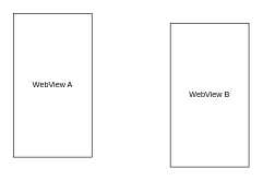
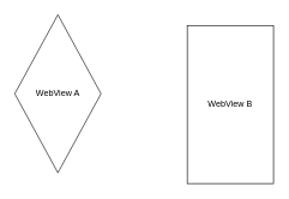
- <mxCell id="2" value="WebView A" style="rounded=0;whiteSpace=wrap;html=1;" vertex="1" parent="1"><mxGeometry x="20" y="20" width="120" height="220" as="geometry" /></mxCell>
+ <mxCell id="2" value="WebView A" style="rhombus;whiteSpace=wrap;html=1;" vertex="1" parent="1"><mxGeometry x="20" y="20" width="120" height="220" as="geometry" /></mxCell>
